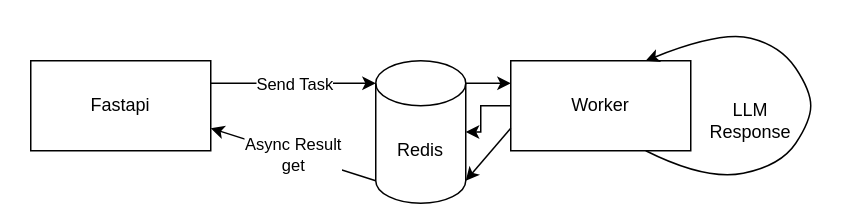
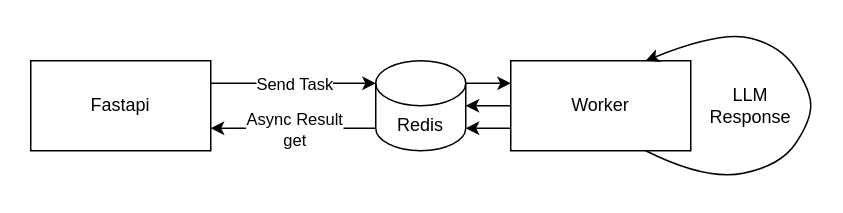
- <mxCell id="7" value="LLM Response" style="text;html=1;strokeColor=none;fillColor=none;align=center;verticalAlign=middle;whiteSpace=wrap;rounded=0;" vertex="1" parent="1"><mxGeometry x="470" y="60" width="60" height="40" as="geometry" /></mxCell>
+ <mxCell id="7" value="LLM Response" style="text;html=1;strokeColor=none;fillColor=none;align=center;verticalAlign=middle;whiteSpace=wrap;rounded=0;" vertex="1" parent="1"><mxGeometry x="470" y="50" width="60" height="40" as="geometry" /></mxCell>
- <mxCell id="5" value="Redis" style="shape=cylinder3;whiteSpace=wrap;html=1;boundedLbl=1;backgroundOutline=1;size=15;" vertex="1" parent="1"><mxGeometry x="250" y="40" width="60" height="95" as="geometry" /></mxCell>
+ <mxCell id="5" value="Redis" style="shape=cylinder3;whiteSpace=wrap;html=1;boundedLbl=1;backgroundOutline=1;size=15;" vertex="1" parent="1"><mxGeometry x="250" y="40" width="60" height="60" as="geometry" /></mxCell>
